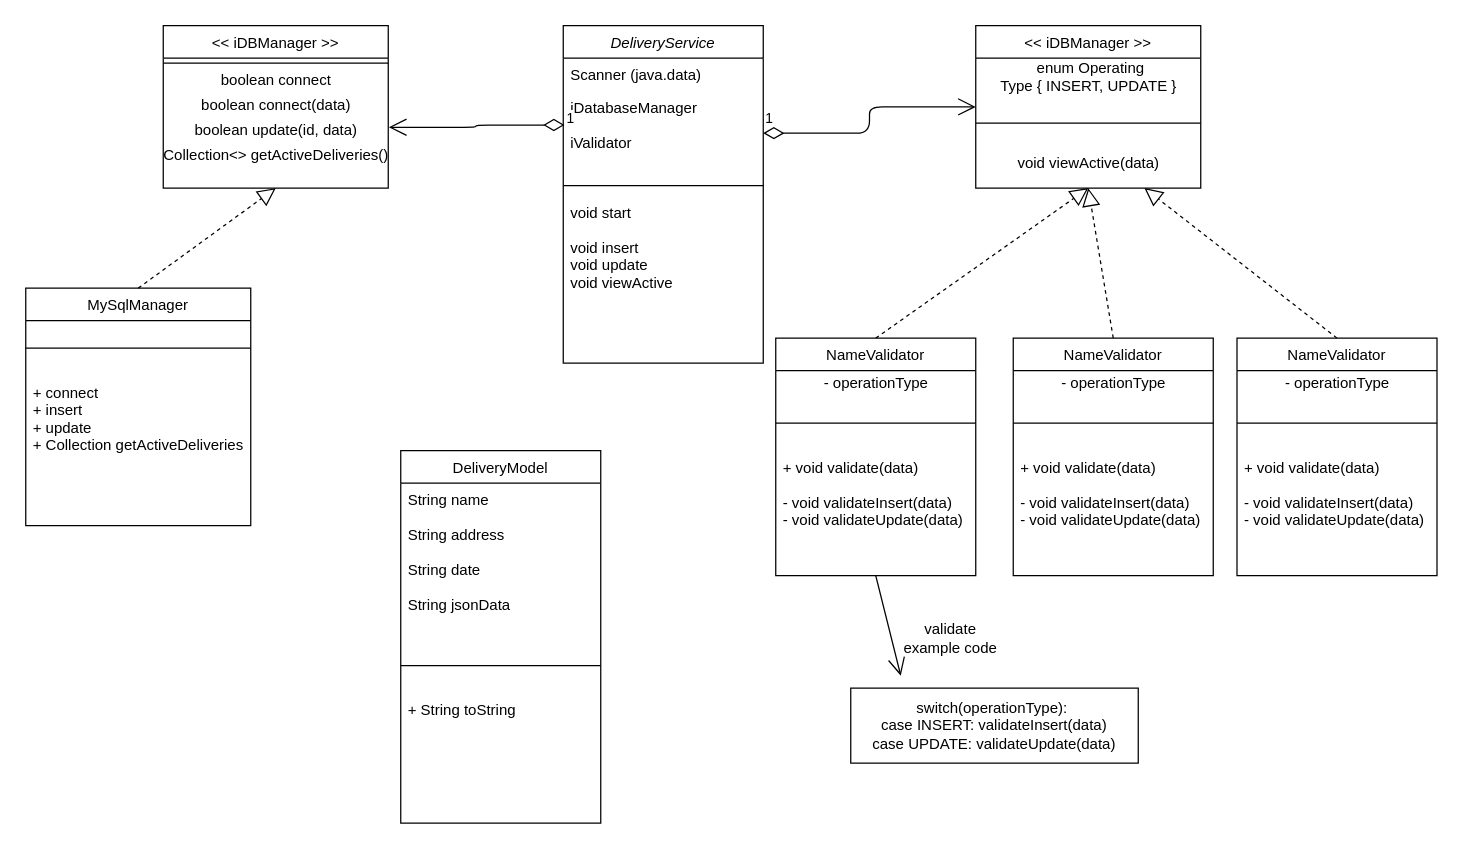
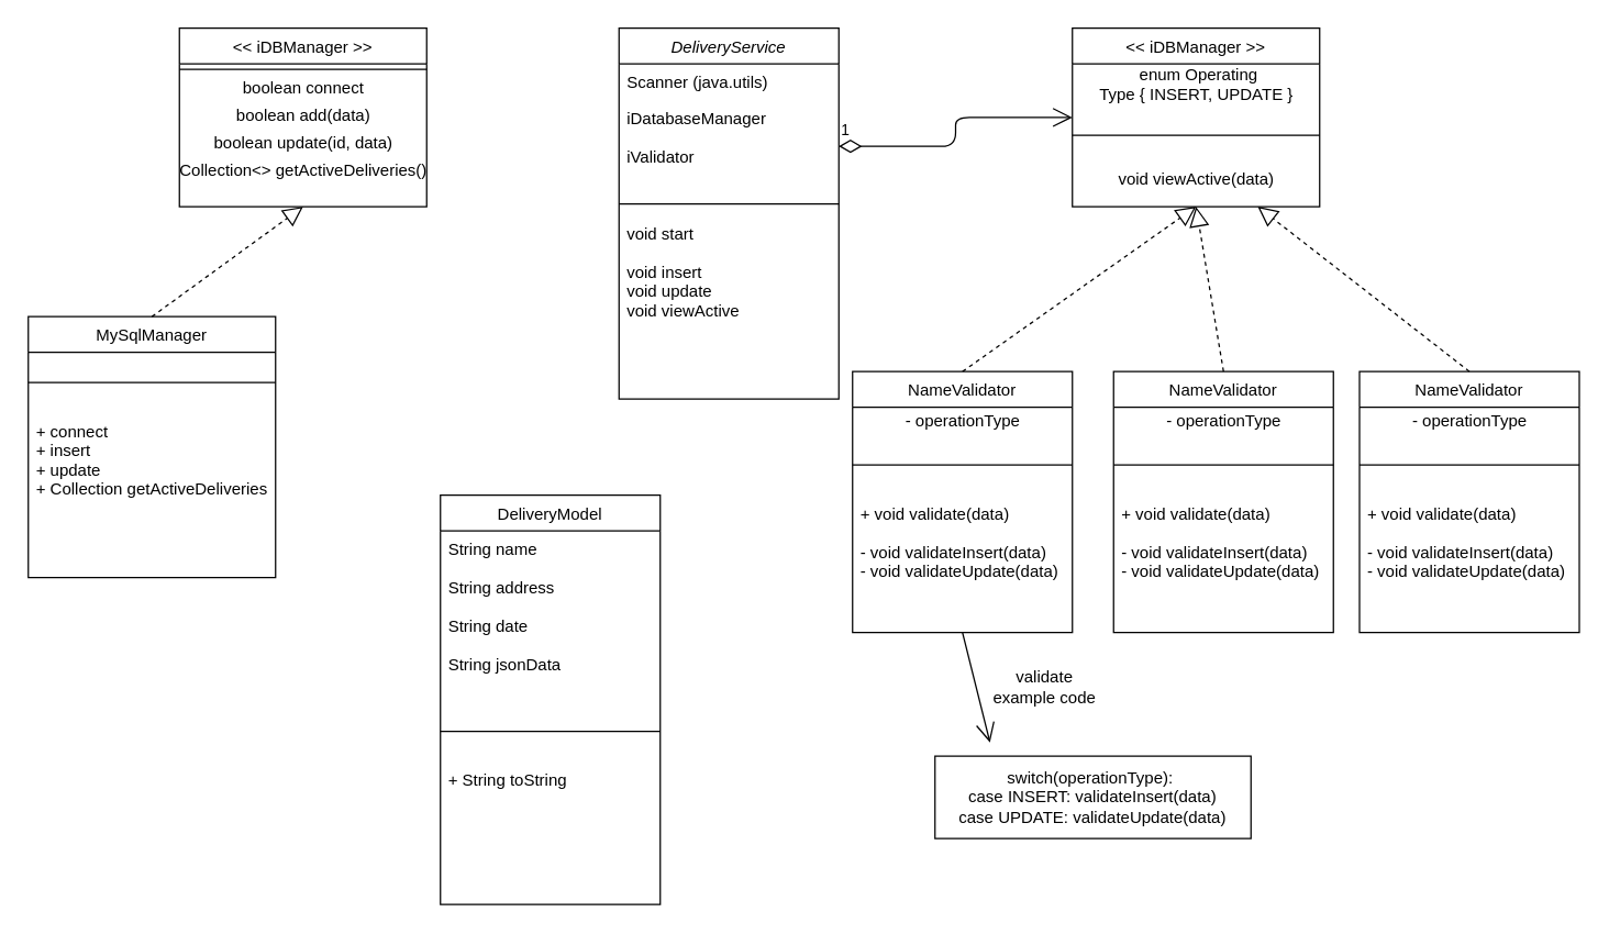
- <mxCell id="4" value="Scanner (java.data)" style="text;align=left;verticalAlign=top;spacingLeft=4;spacingRight=4;overflow=hidden;rotatable=0;points=[[0,0.5],[1,0.5]];portConstraint=eastwest;" parent="3" vertex="1"><mxGeometry y="26" width="160" height="26" as="geometry" /></mxCell>
+ <mxCell id="4" value="Scanner (java.utils)" style="text;align=left;verticalAlign=top;spacingLeft=4;spacingRight=4;overflow=hidden;rotatable=0;points=[[0,0.5],[1,0.5]];portConstraint=eastwest;" parent="3" vertex="1"><mxGeometry y="26" width="160" height="26" as="geometry" /></mxCell>
- <mxCell id="11" value="boolean connect(data)" style="text;html=1;align=center;verticalAlign=middle;resizable=0;points=[];autosize=1;" parent="8" vertex="1"><mxGeometry y="54" width="180" height="20" as="geometry" /></mxCell>
+ <mxCell id="11" value="boolean add(data)" style="text;html=1;align=center;verticalAlign=middle;resizable=0;points=[];autosize=1;" parent="8" vertex="1"><mxGeometry y="54" width="180" height="20" as="geometry" /></mxCell>
- <mxCell id="18" value="1" style="endArrow=open;html=1;endSize=12;startArrow=diamondThin;startSize=14;startFill=0;edgeStyle=orthogonalEdgeStyle;align=left;verticalAlign=bottom;exitX=0.006;exitY=0.405;exitDx=0;exitDy=0;exitPerimeter=0;entryX=1.003;entryY=0.367;entryDx=0;entryDy=0;entryPerimeter=0;" edge="1" parent="1" source="5" target="12"><mxGeometry x="-1" y="3" relative="1" as="geometry"><mxPoint x="430" y="100" as="sourcePoint" /><mxPoint x="320" y="100" as="targetPoint" /></mxGeometry></mxCell>
- <mxCell id="38" value="validate example code" style="text;html=1;strokeColor=none;fillColor=none;align=center;verticalAlign=middle;whiteSpace=wrap;rounded=0;" vertex="1" parent="1"><mxGeometry x="720" y="500" width="80" height="20" as="geometry" /></mxCell>
+ <mxCell id="38" value="validate example code" style="text;html=1;strokeColor=none;fillColor=none;align=center;verticalAlign=middle;whiteSpace=wrap;rounded=0;" vertex="1" parent="1"><mxGeometry x="720" y="490" width="80" height="20" as="geometry" /></mxCell>
